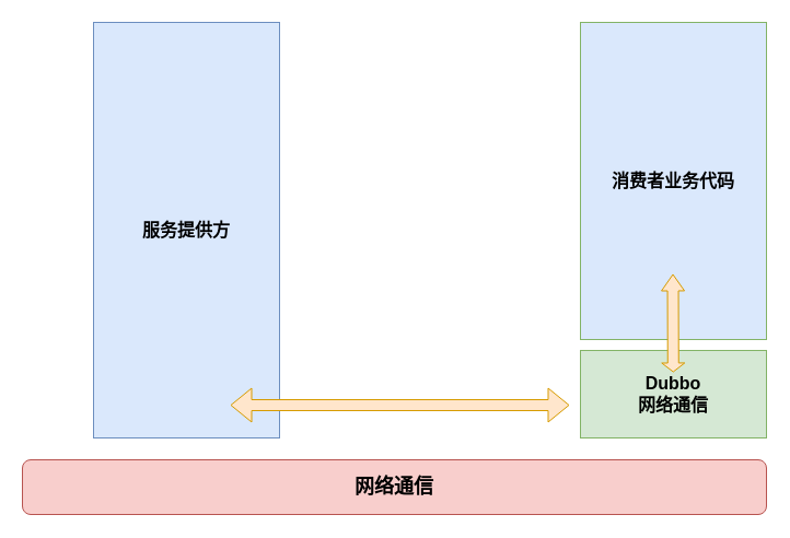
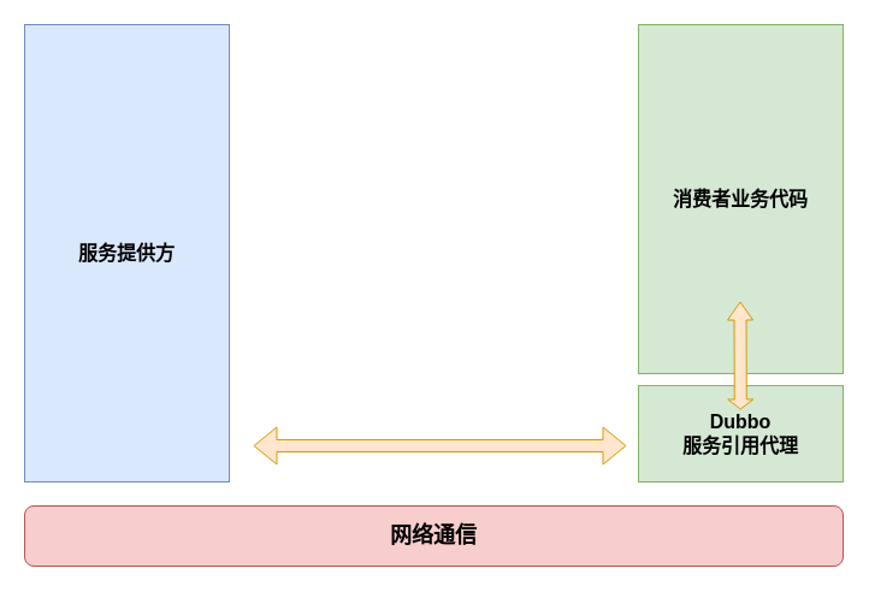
- <mxCell id="4" value="消费者业务代码" style="rounded=0;whiteSpace=wrap;html=1;fillColor=#dae8fc;strokeColor=#82b366;fontStyle=1;fontSize=16;" vertex="1" parent="1"><mxGeometry x="530" y="20" width="170" height="290" as="geometry" /></mxCell>
+ <mxCell id="4" value="消费者业务代码" style="rounded=0;whiteSpace=wrap;html=1;fillColor=#d5e8d4;strokeColor=#82b366;fontStyle=1;fontSize=16;" vertex="1" parent="1"><mxGeometry x="530" y="20" width="170" height="290" as="geometry" /></mxCell>
- <mxCell id="2" value="服务提供方" style="rounded=0;whiteSpace=wrap;html=1;fillColor=#dae8fc;strokeColor=#6c8ebf;fontStyle=1;fontSize=16;" vertex="1" parent="1"><mxGeometry x="85" y="20" width="170" height="380" as="geometry" /></mxCell>
+ <mxCell id="2" value="服务提供方" style="rounded=0;whiteSpace=wrap;html=1;fillColor=#dae8fc;strokeColor=#6c8ebf;fontStyle=1;fontSize=16;" vertex="1" parent="1"><mxGeometry x="20" y="20" width="170" height="380" as="geometry" /></mxCell>
- <mxCell id="5" value="&lt;b style=&quot;font-size: 16px;&quot;&gt;Dubbo&lt;br&gt;网络通信&lt;/b&gt;" style="rounded=0;whiteSpace=wrap;html=1;fillColor=#d5e8d4;strokeColor=#82b366;" vertex="1" parent="1"><mxGeometry x="530" y="320" width="170" height="80" as="geometry" /></mxCell>
+ <mxCell id="5" value="&lt;b style=&quot;font-size: 16px;&quot;&gt;Dubbo&lt;br&gt;服务引用代理&lt;/b&gt;" style="rounded=0;whiteSpace=wrap;html=1;fillColor=#d5e8d4;strokeColor=#82b366;" vertex="1" parent="1"><mxGeometry x="530" y="320" width="170" height="80" as="geometry" /></mxCell>
